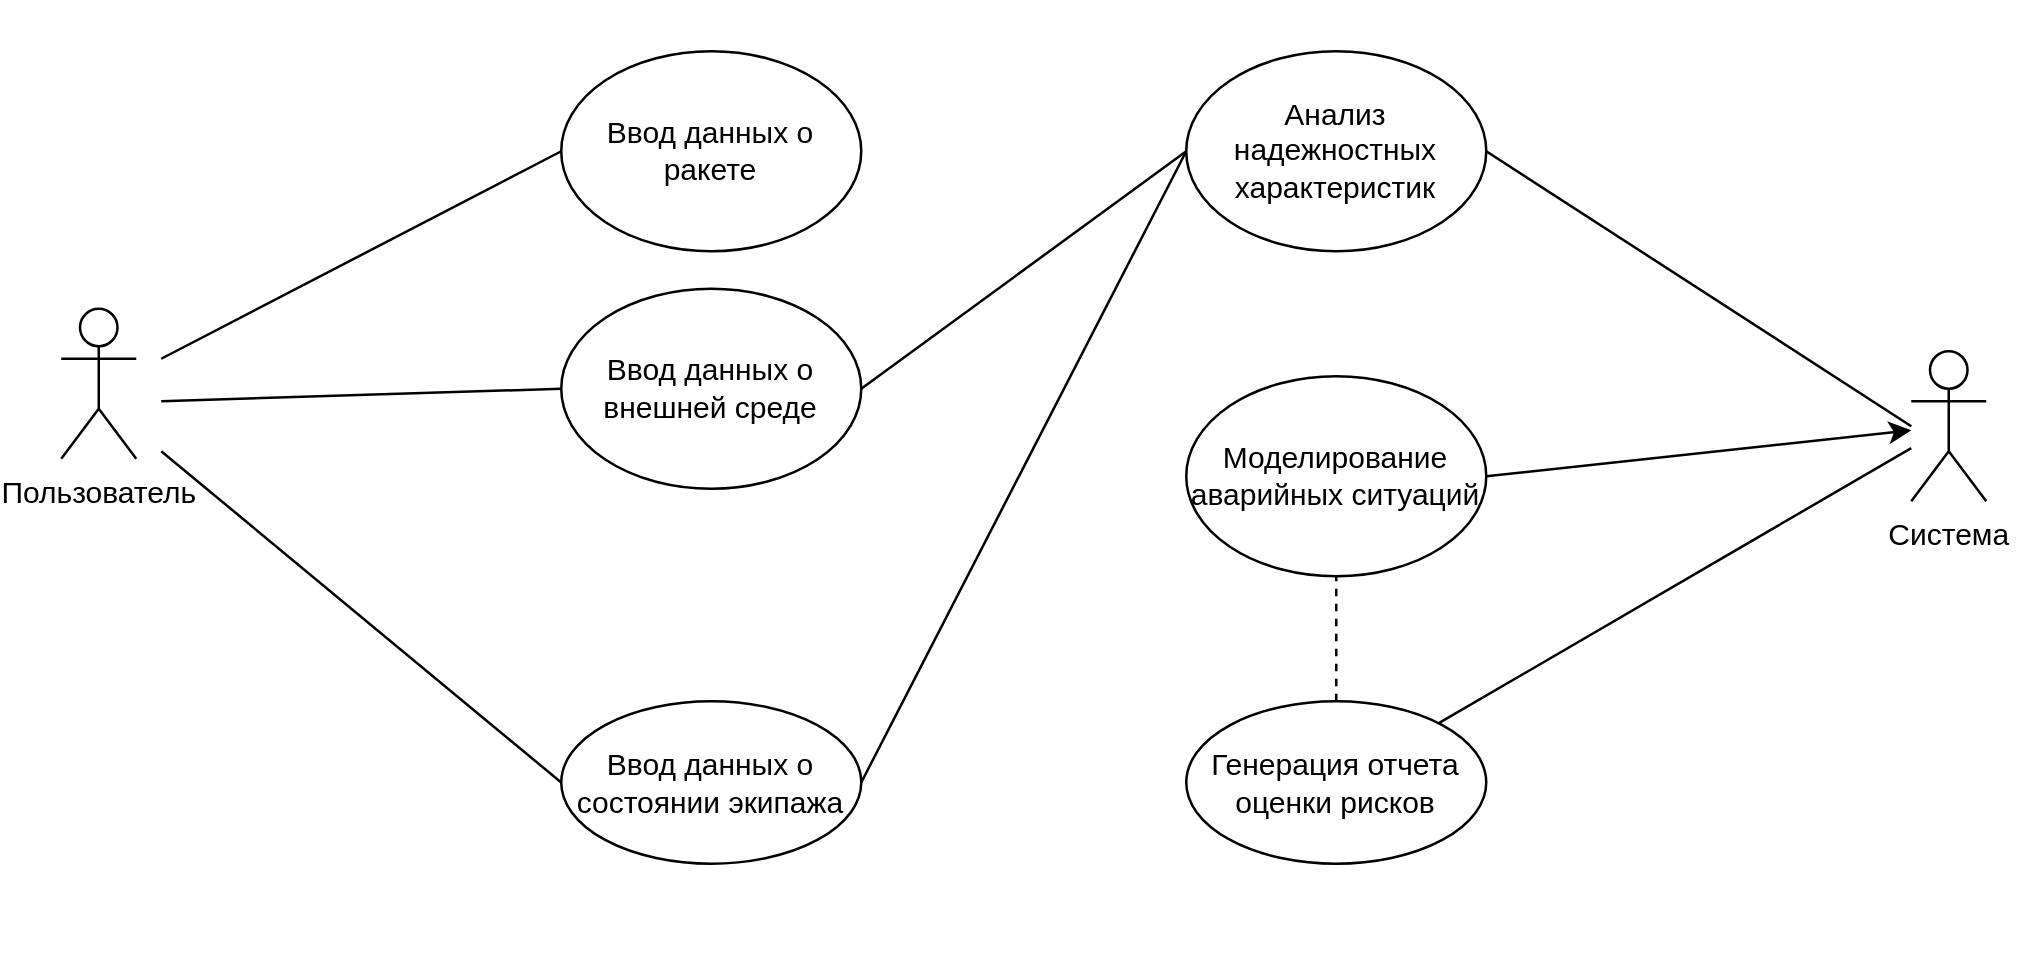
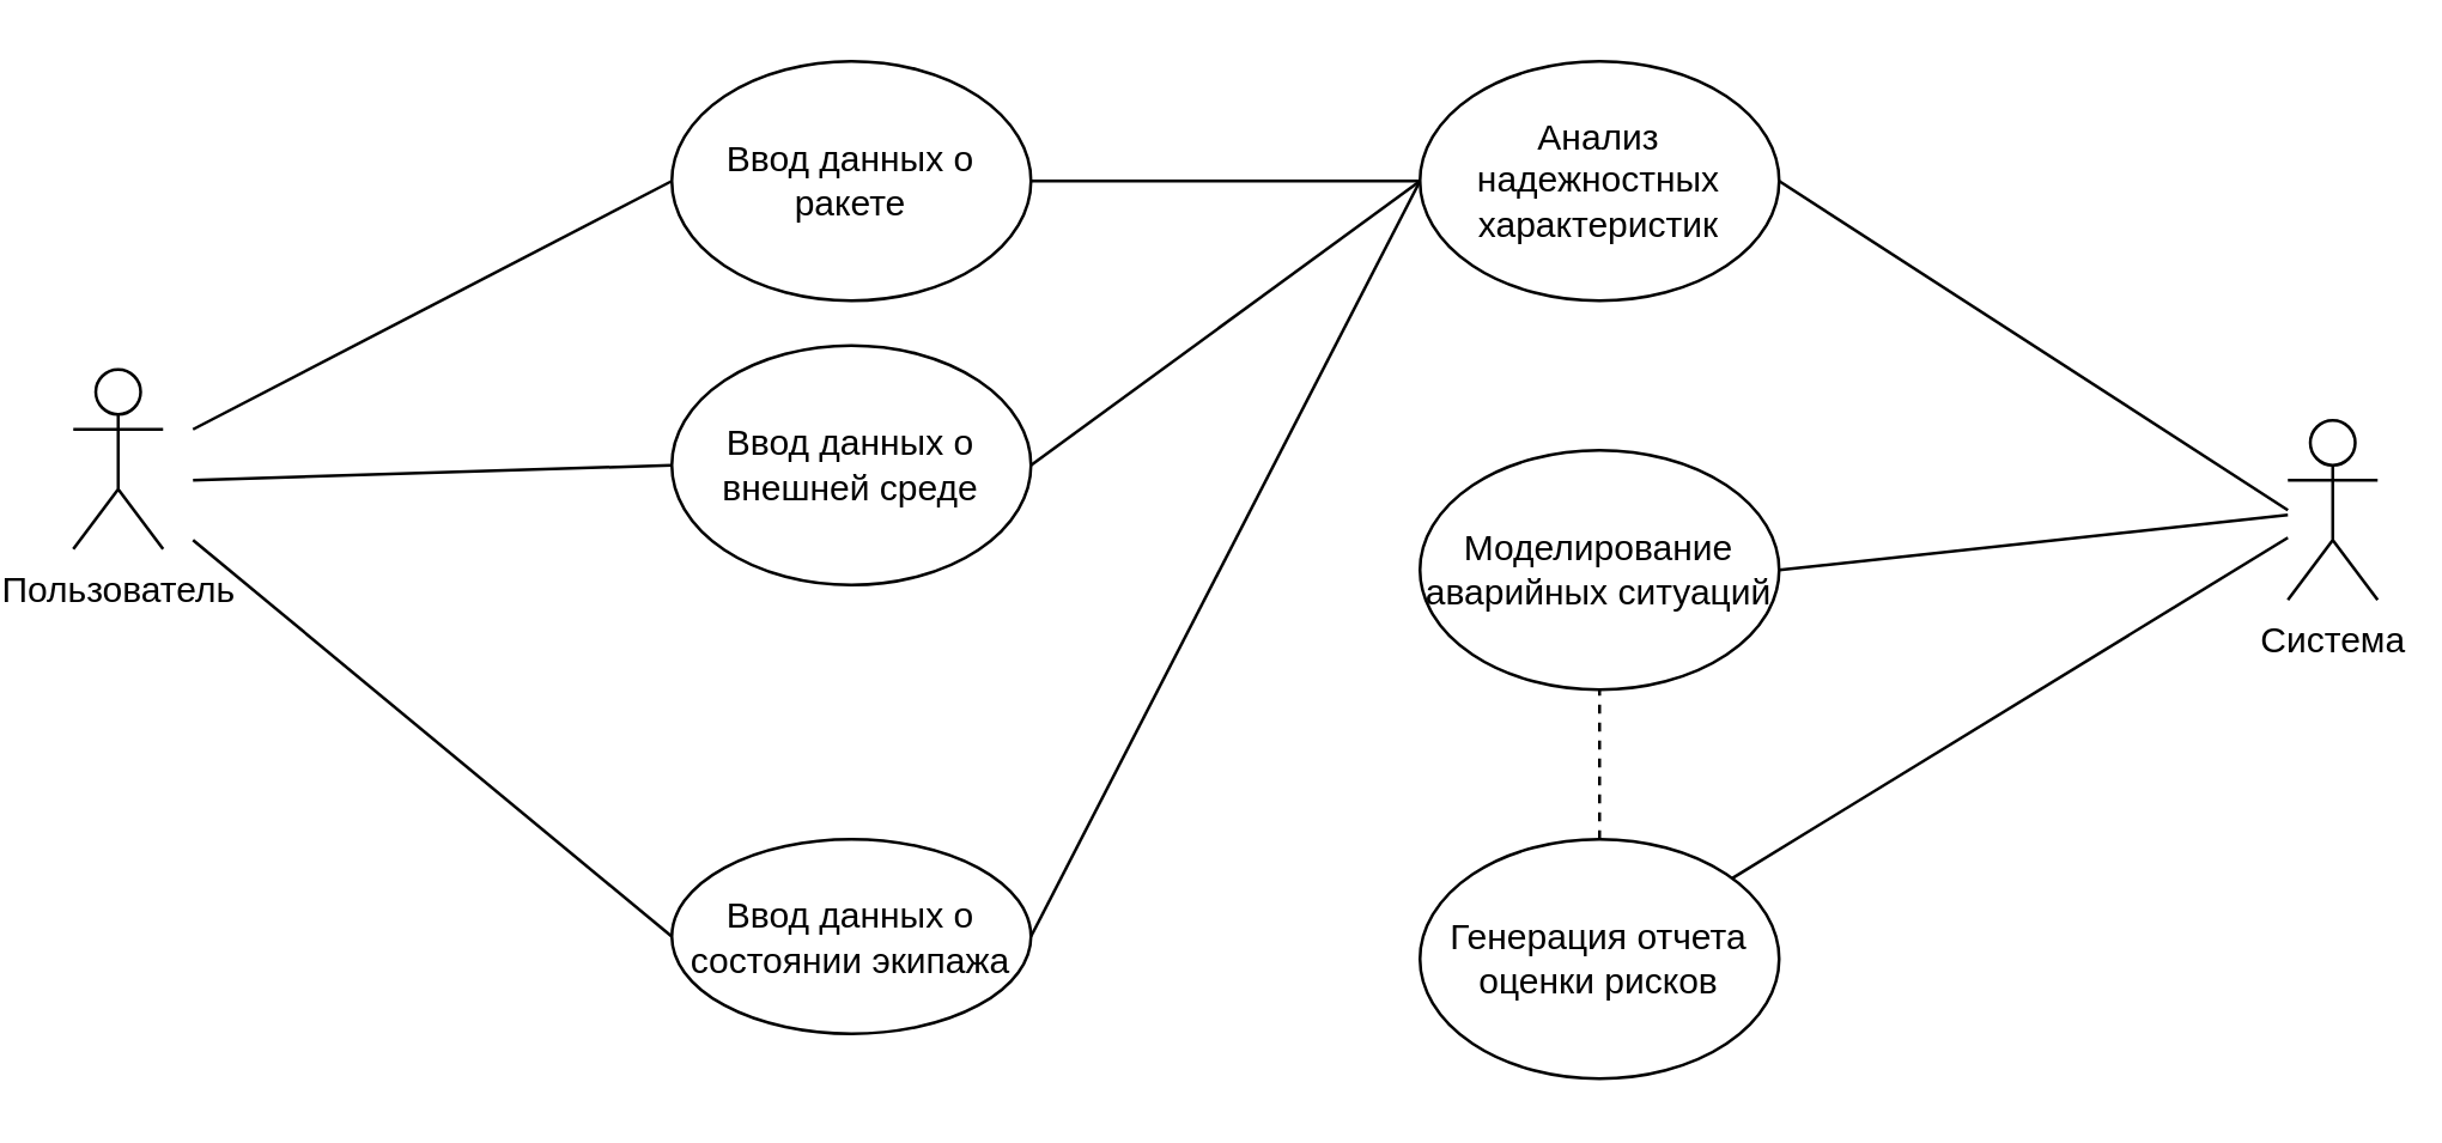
+ <mxCell id="15" value="" style="endArrow=none;html=1;rounded=0;exitX=1;exitY=0.5;exitDx=0;exitDy=0;entryX=0;entryY=0.5;entryDx=0;entryDy=0;" edge="1" parent="1" source="2" target="5"><mxGeometry width="50" height="50" relative="1" as="geometry"><mxPoint x="410" y="320" as="sourcePoint" /><mxPoint x="460" y="270" as="targetPoint" /></mxGeometry></mxCell>
- <mxCell id="18" value="" style="endArrow=classic;html=1;rounded=0;exitX=1;exitY=0.5;exitDx=0;exitDy=0;" edge="1" parent="1" source="8" target="7"><mxGeometry width="50" height="50" relative="1" as="geometry"><mxPoint x="410" y="320" as="sourcePoint" /><mxPoint x="460" y="270" as="targetPoint" /></mxGeometry></mxCell>
+ <mxCell id="18" value="" style="endArrow=none;html=1;rounded=0;exitX=1;exitY=0.5;exitDx=0;exitDy=0;" edge="1" parent="1" source="8" target="7"><mxGeometry width="50" height="50" relative="1" as="geometry"><mxPoint x="410" y="320" as="sourcePoint" /><mxPoint x="460" y="270" as="targetPoint" /></mxGeometry></mxCell>
- <mxCell id="9" value="Генерация отчета оценки рисков" style="ellipse;whiteSpace=wrap;html=1;" vertex="1" parent="1"><mxGeometry x="470" y="280" width="120" height="65" as="geometry" /></mxCell>
+ <mxCell id="9" value="Генерация отчета оценки рисков" style="ellipse;whiteSpace=wrap;html=1;" vertex="1" parent="1"><mxGeometry x="470" y="280" width="120" height="80" as="geometry" /></mxCell>
